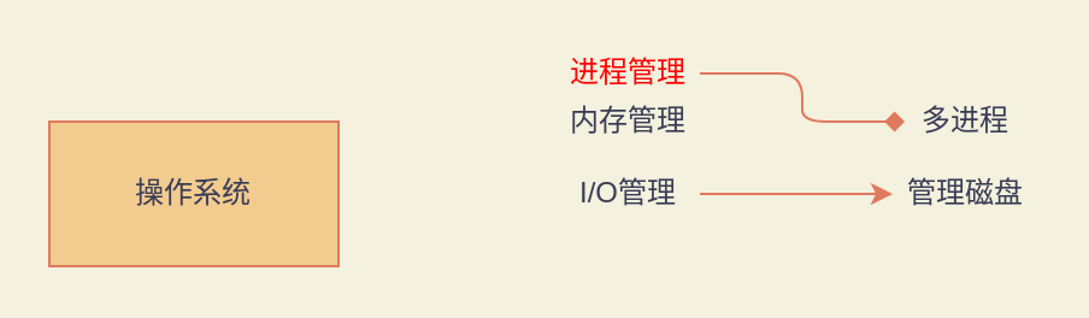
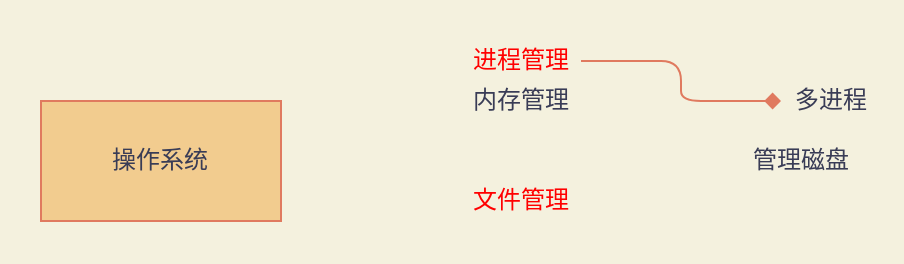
- <mxCell id="5" value="多进程" style="text;html=1;align=center;verticalAlign=middle;resizable=0;points=[];autosize=1;fontColor=#393C56;" parent="1" vertex="1"><mxGeometry x="375" y="40" width="50" height="20" as="geometry" /></mxCell>
+ <mxCell id="5" value="多进程" style="text;html=1;align=center;verticalAlign=middle;resizable=0;points=[];autosize=1;fontColor=#393C56;" parent="1" vertex="1"><mxGeometry x="390" y="40" width="50" height="20" as="geometry" /></mxCell>
- <mxCell id="7" value="I/O管理" style="text;html=1;align=center;verticalAlign=middle;resizable=0;points=[];autosize=1;fontColor=#393C56;" parent="1" vertex="1"><mxGeometry x="230" y="70" width="60" height="20" as="geometry" /></mxCell>
- <mxCell id="6" value="" style="edgeStyle=orthogonalEdgeStyle;curved=0;rounded=1;sketch=0;orthogonalLoop=1;jettySize=auto;html=1;strokeColor=#E07A5F;fillColor=#F2CC8F;fontColor=#393C56;" parent="1" source="7" target="8" edge="1"><mxGeometry relative="1" as="geometry" /></mxCell>
+ <mxCell id="10" value="&lt;font color=&quot;#ff0000&quot;&gt;文件管理&lt;/font&gt;" style="text;html=1;align=center;verticalAlign=middle;resizable=0;points=[];autosize=1;fontColor=#393C56;" parent="1" vertex="1"><mxGeometry x="230" y="90" width="60" height="20" as="geometry" /></mxCell>
